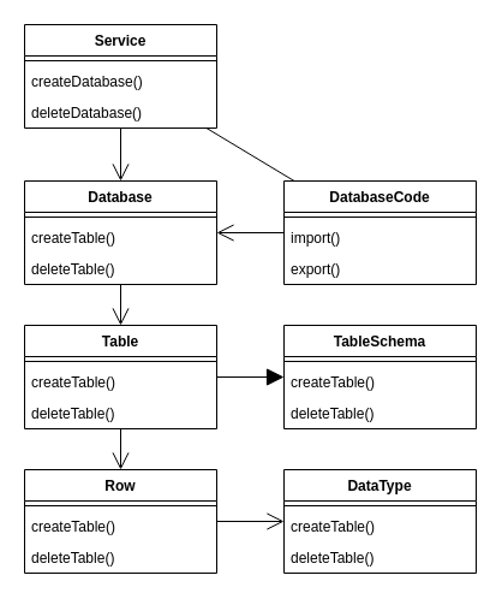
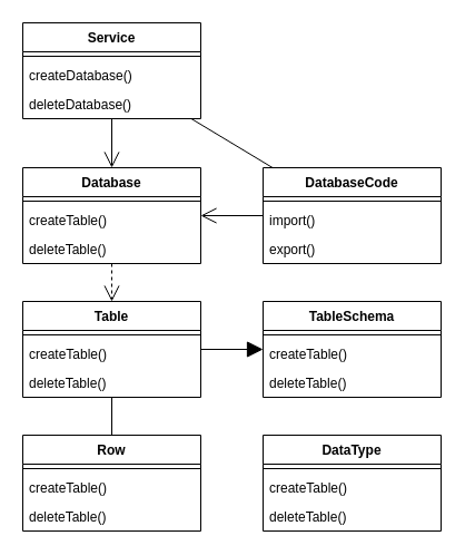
- <mxCell id="27" value="" style="endArrow=open;endFill=1;endSize=12;html=1;rounded=0;" edge="1" parent="1" source="2" target="10"><mxGeometry width="160" relative="1" as="geometry"><mxPoint x="110" y="116" as="sourcePoint" /><mxPoint x="110" y="160" as="targetPoint" /></mxGeometry></mxCell>
+ <mxCell id="27" value="" style="endArrow=open;endFill=1;endSize=12;html=1;rounded=0;dashed=1;" edge="1" parent="1" source="2" target="10"><mxGeometry width="160" relative="1" as="geometry"><mxPoint x="110" y="116" as="sourcePoint" /><mxPoint x="110" y="160" as="targetPoint" /></mxGeometry></mxCell>
- <mxCell id="28" value="" style="endArrow=open;endFill=1;endSize=12;html=1;rounded=0;" edge="1" parent="1" source="10" target="18"><mxGeometry width="160" relative="1" as="geometry"><mxPoint x="110" y="246" as="sourcePoint" /><mxPoint x="110" y="280" as="targetPoint" /></mxGeometry></mxCell>
+ <mxCell id="28" value="" style="endArrow=none;endFill=1;endSize=12;html=1;rounded=0;" edge="1" parent="1" source="10" target="18"><mxGeometry width="160" relative="1" as="geometry"><mxPoint x="110" y="246" as="sourcePoint" /><mxPoint x="110" y="280" as="targetPoint" /></mxGeometry></mxCell>
- <mxCell id="30" value="" style="endArrow=open;endFill=1;endSize=12;html=1;rounded=0;" edge="1" parent="1" source="18" target="22"><mxGeometry width="160" relative="1" as="geometry"><mxPoint x="190" y="323" as="sourcePoint" /><mxPoint x="246" y="323" as="targetPoint" /></mxGeometry></mxCell>
